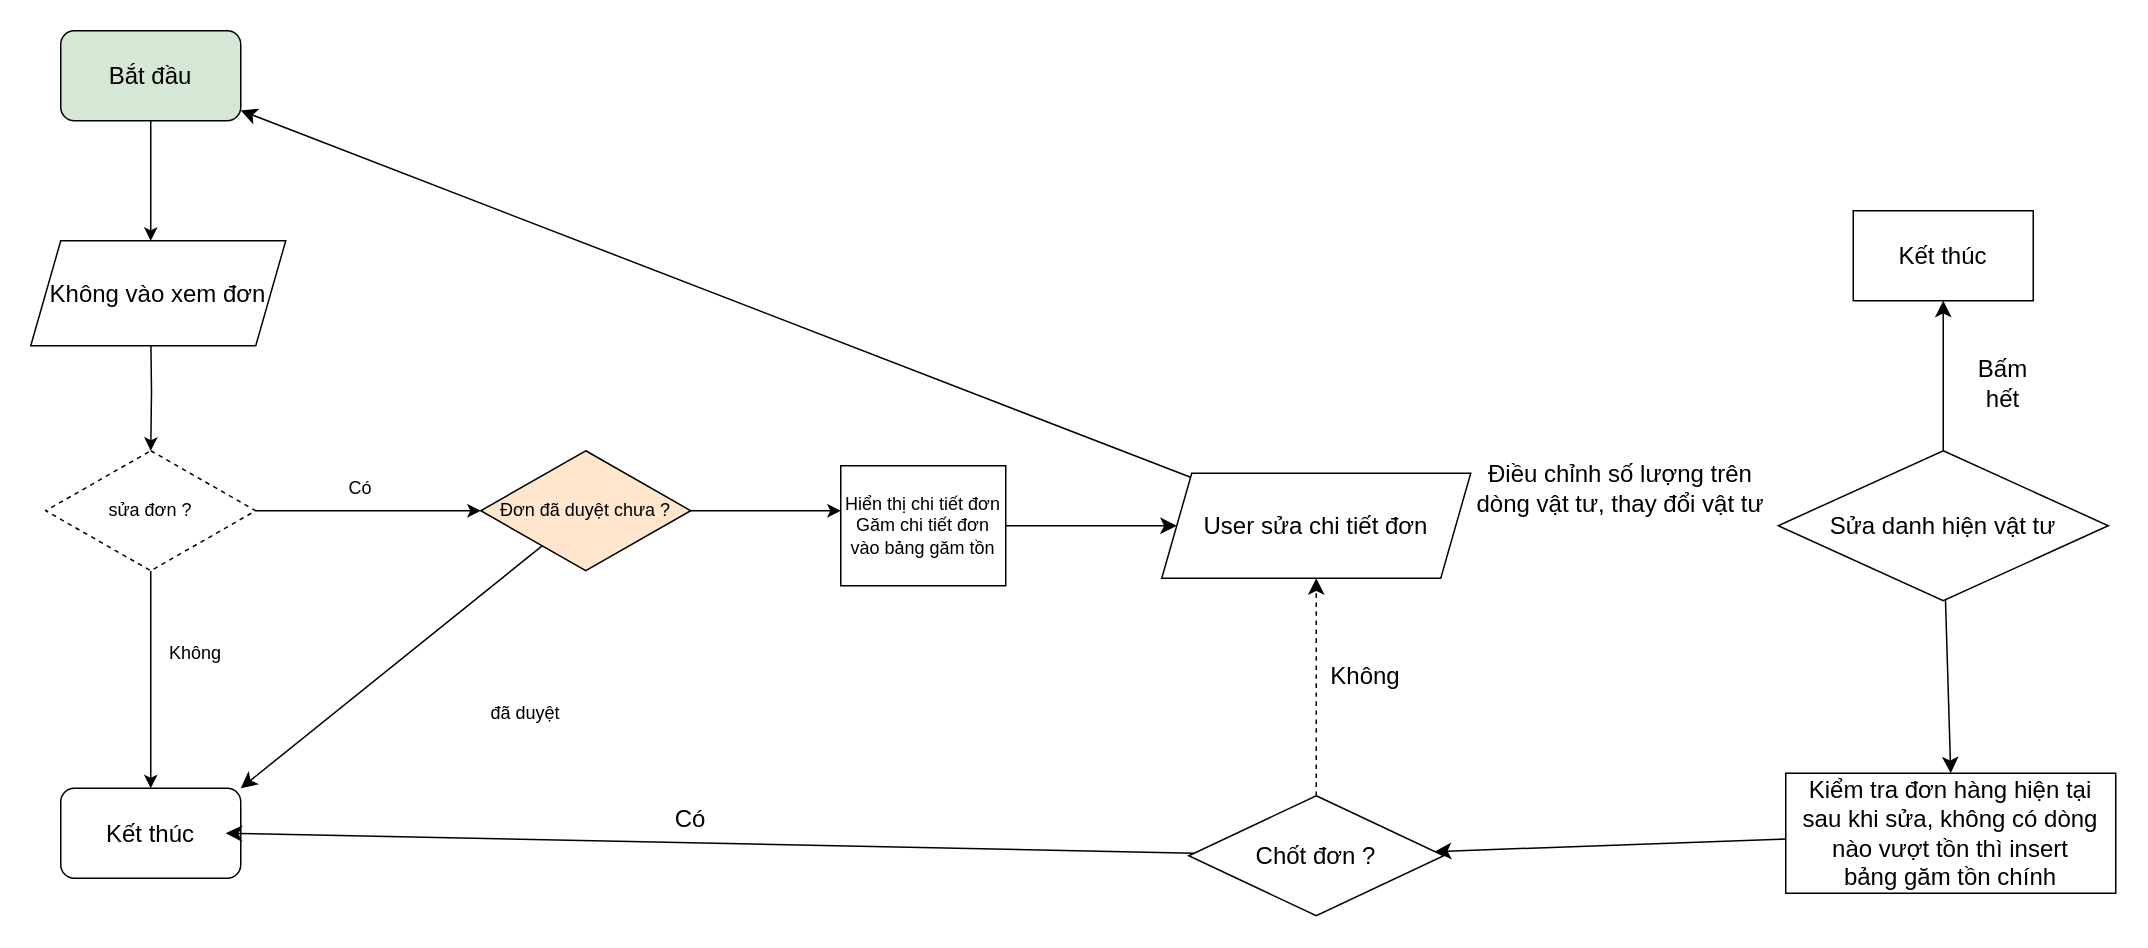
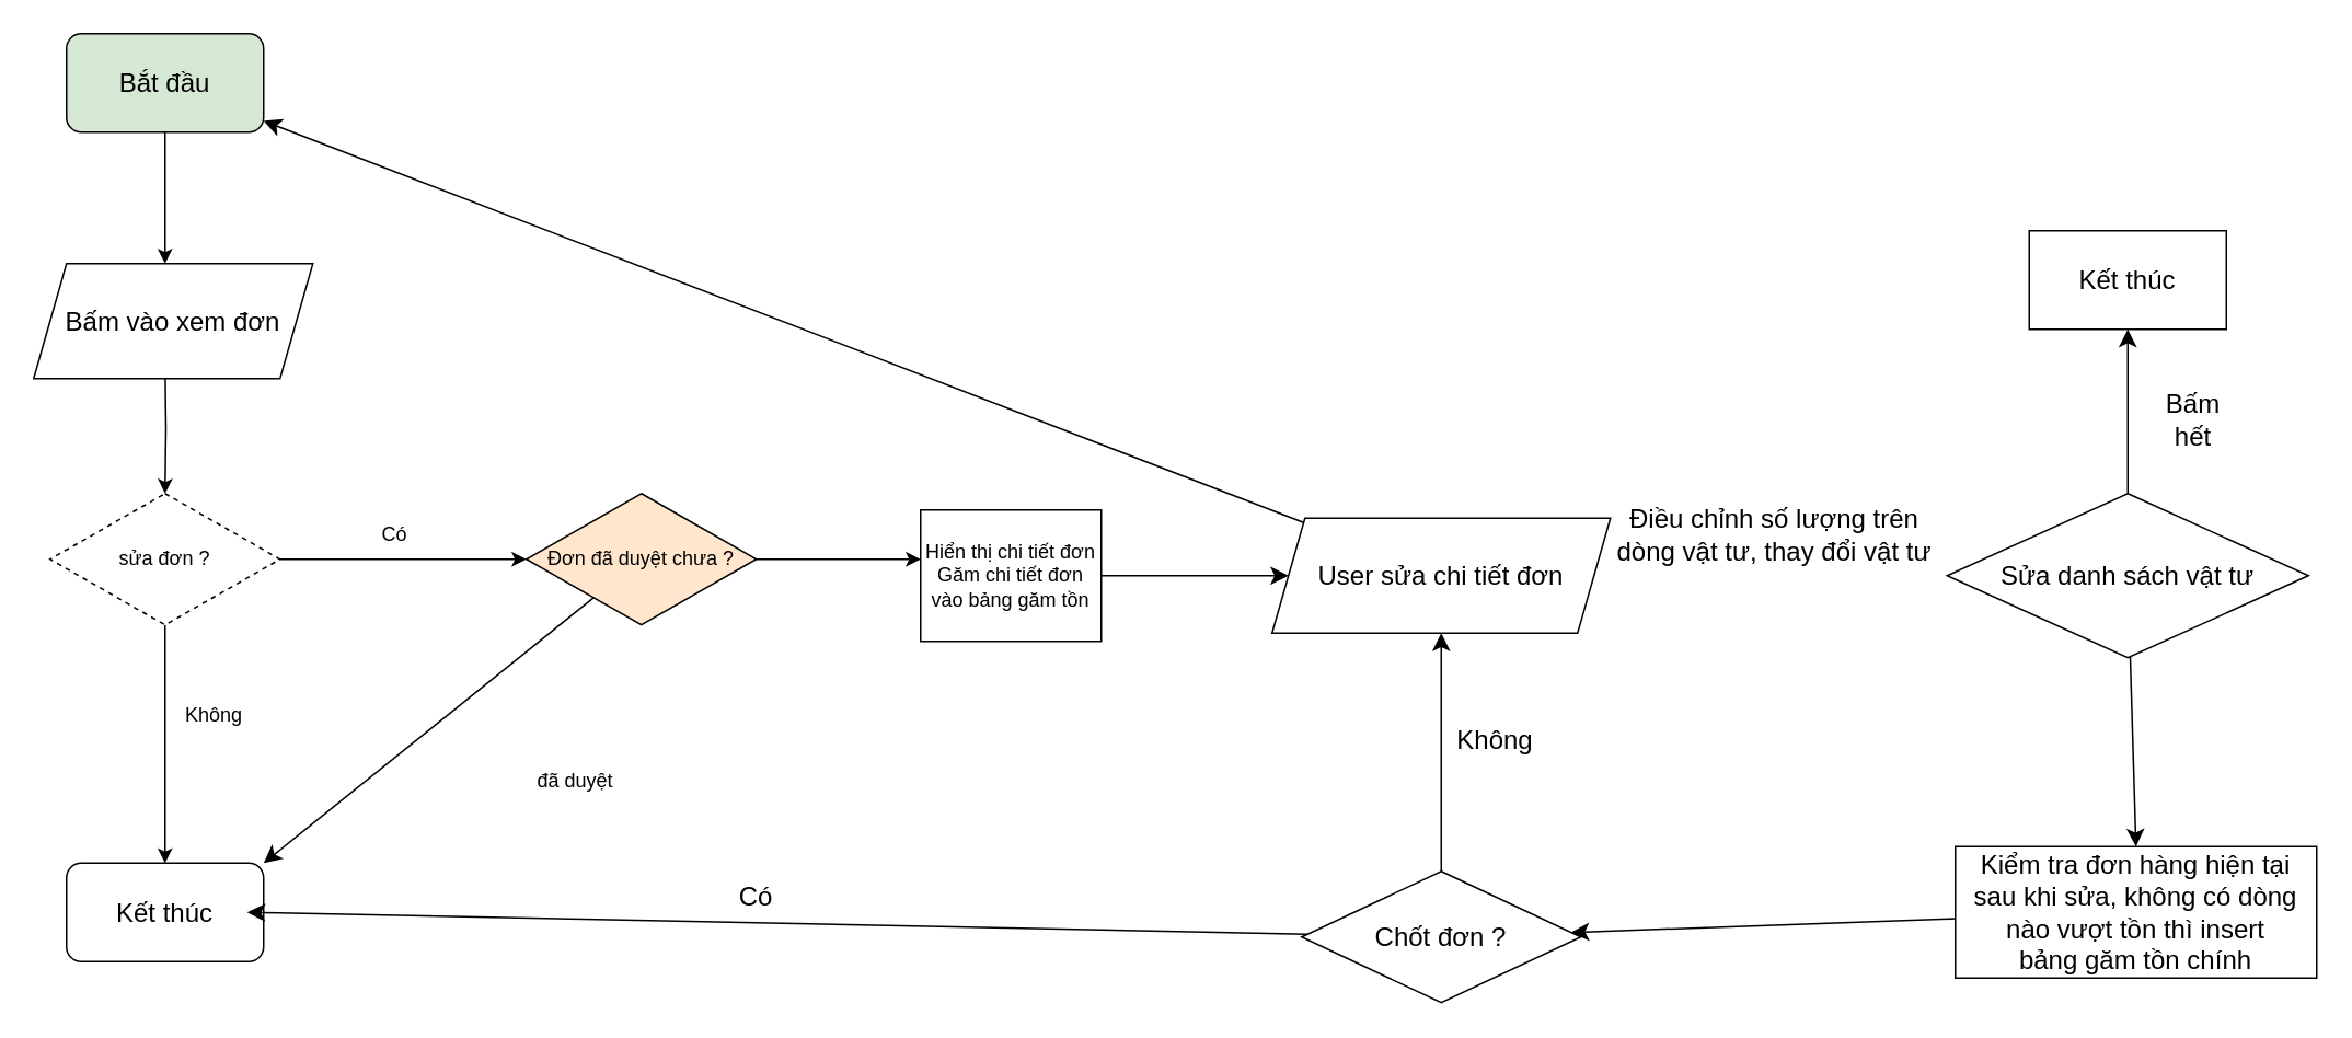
- <mxCell id="17" value="Không vào xem đơn" style="shape=parallelogram;perimeter=parallelogramPerimeter;whiteSpace=wrap;html=1;fixedSize=1;fontSize=16;" vertex="1" parent="1"><mxGeometry x="20" y="160" width="170" height="70" as="geometry" /></mxCell>
+ <mxCell id="17" value="Bấm vào xem đơn" style="shape=parallelogram;perimeter=parallelogramPerimeter;whiteSpace=wrap;html=1;fixedSize=1;fontSize=16;" vertex="1" parent="1"><mxGeometry x="20" y="160" width="170" height="70" as="geometry" /></mxCell>
- <mxCell id="20" value="Sửa danh hiện vật tư" style="rhombus;whiteSpace=wrap;html=1;fontSize=16;" vertex="1" parent="1"><mxGeometry x="1185" y="300" width="220" height="100" as="geometry" /></mxCell>
+ <mxCell id="20" value="Sửa danh sách vật tư" style="rhombus;whiteSpace=wrap;html=1;fontSize=16;" vertex="1" parent="1"><mxGeometry x="1185" y="300" width="220" height="100" as="geometry" /></mxCell>
- <mxCell id="29" style="edgeStyle=none;curved=1;rounded=0;orthogonalLoop=1;jettySize=auto;html=1;fontSize=12;startSize=8;endSize=8;dashed=1;" edge="1" parent="1" source="30" target="27"><mxGeometry relative="1" as="geometry" /></mxCell>
+ <mxCell id="29" style="edgeStyle=none;curved=1;rounded=0;orthogonalLoop=1;jettySize=auto;html=1;fontSize=12;startSize=8;endSize=8;" edge="1" parent="1" source="30" target="27"><mxGeometry relative="1" as="geometry" /></mxCell>
